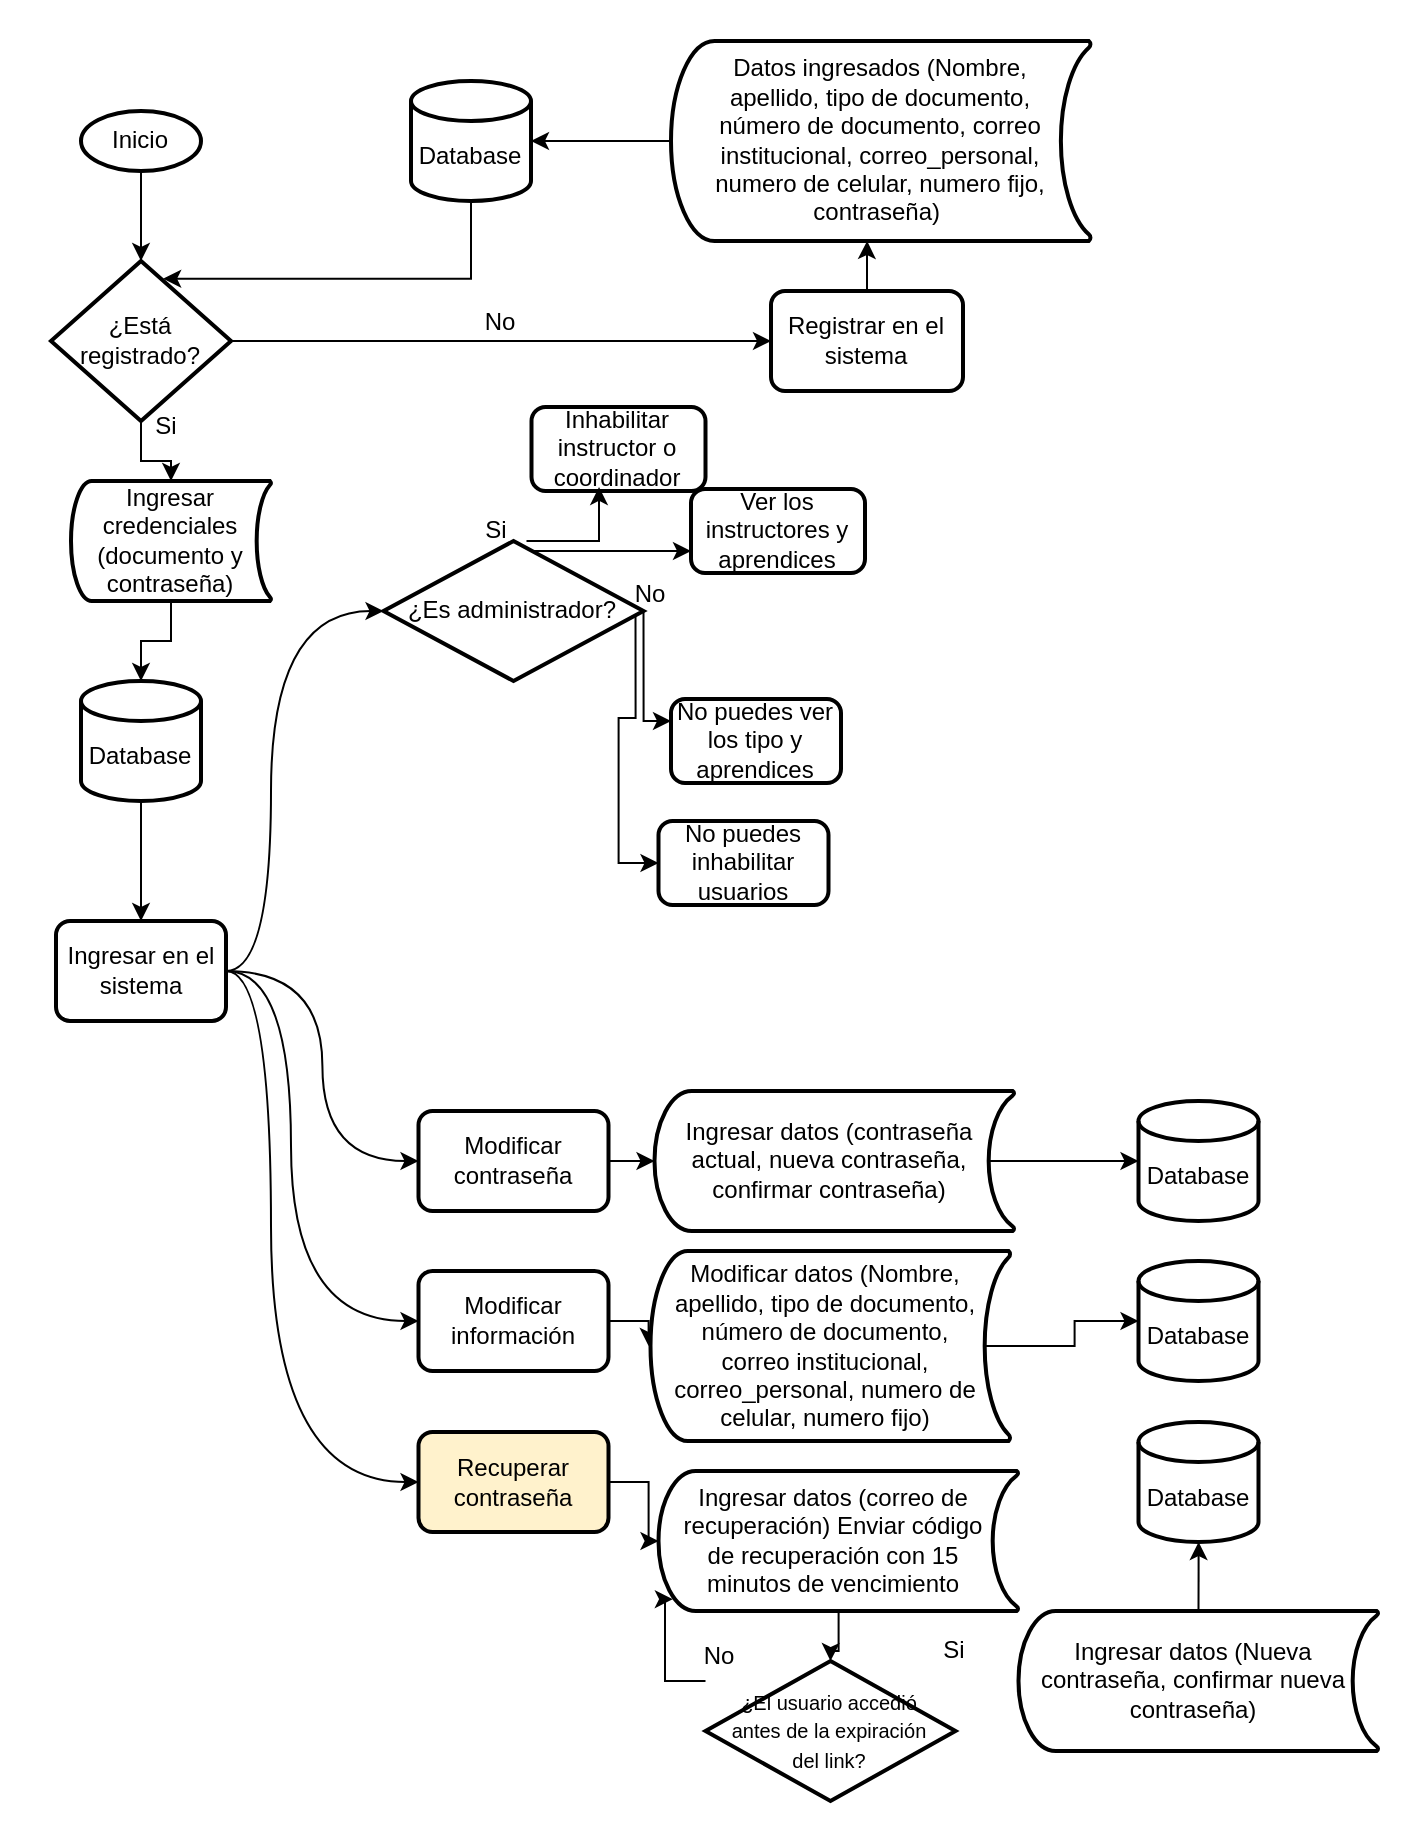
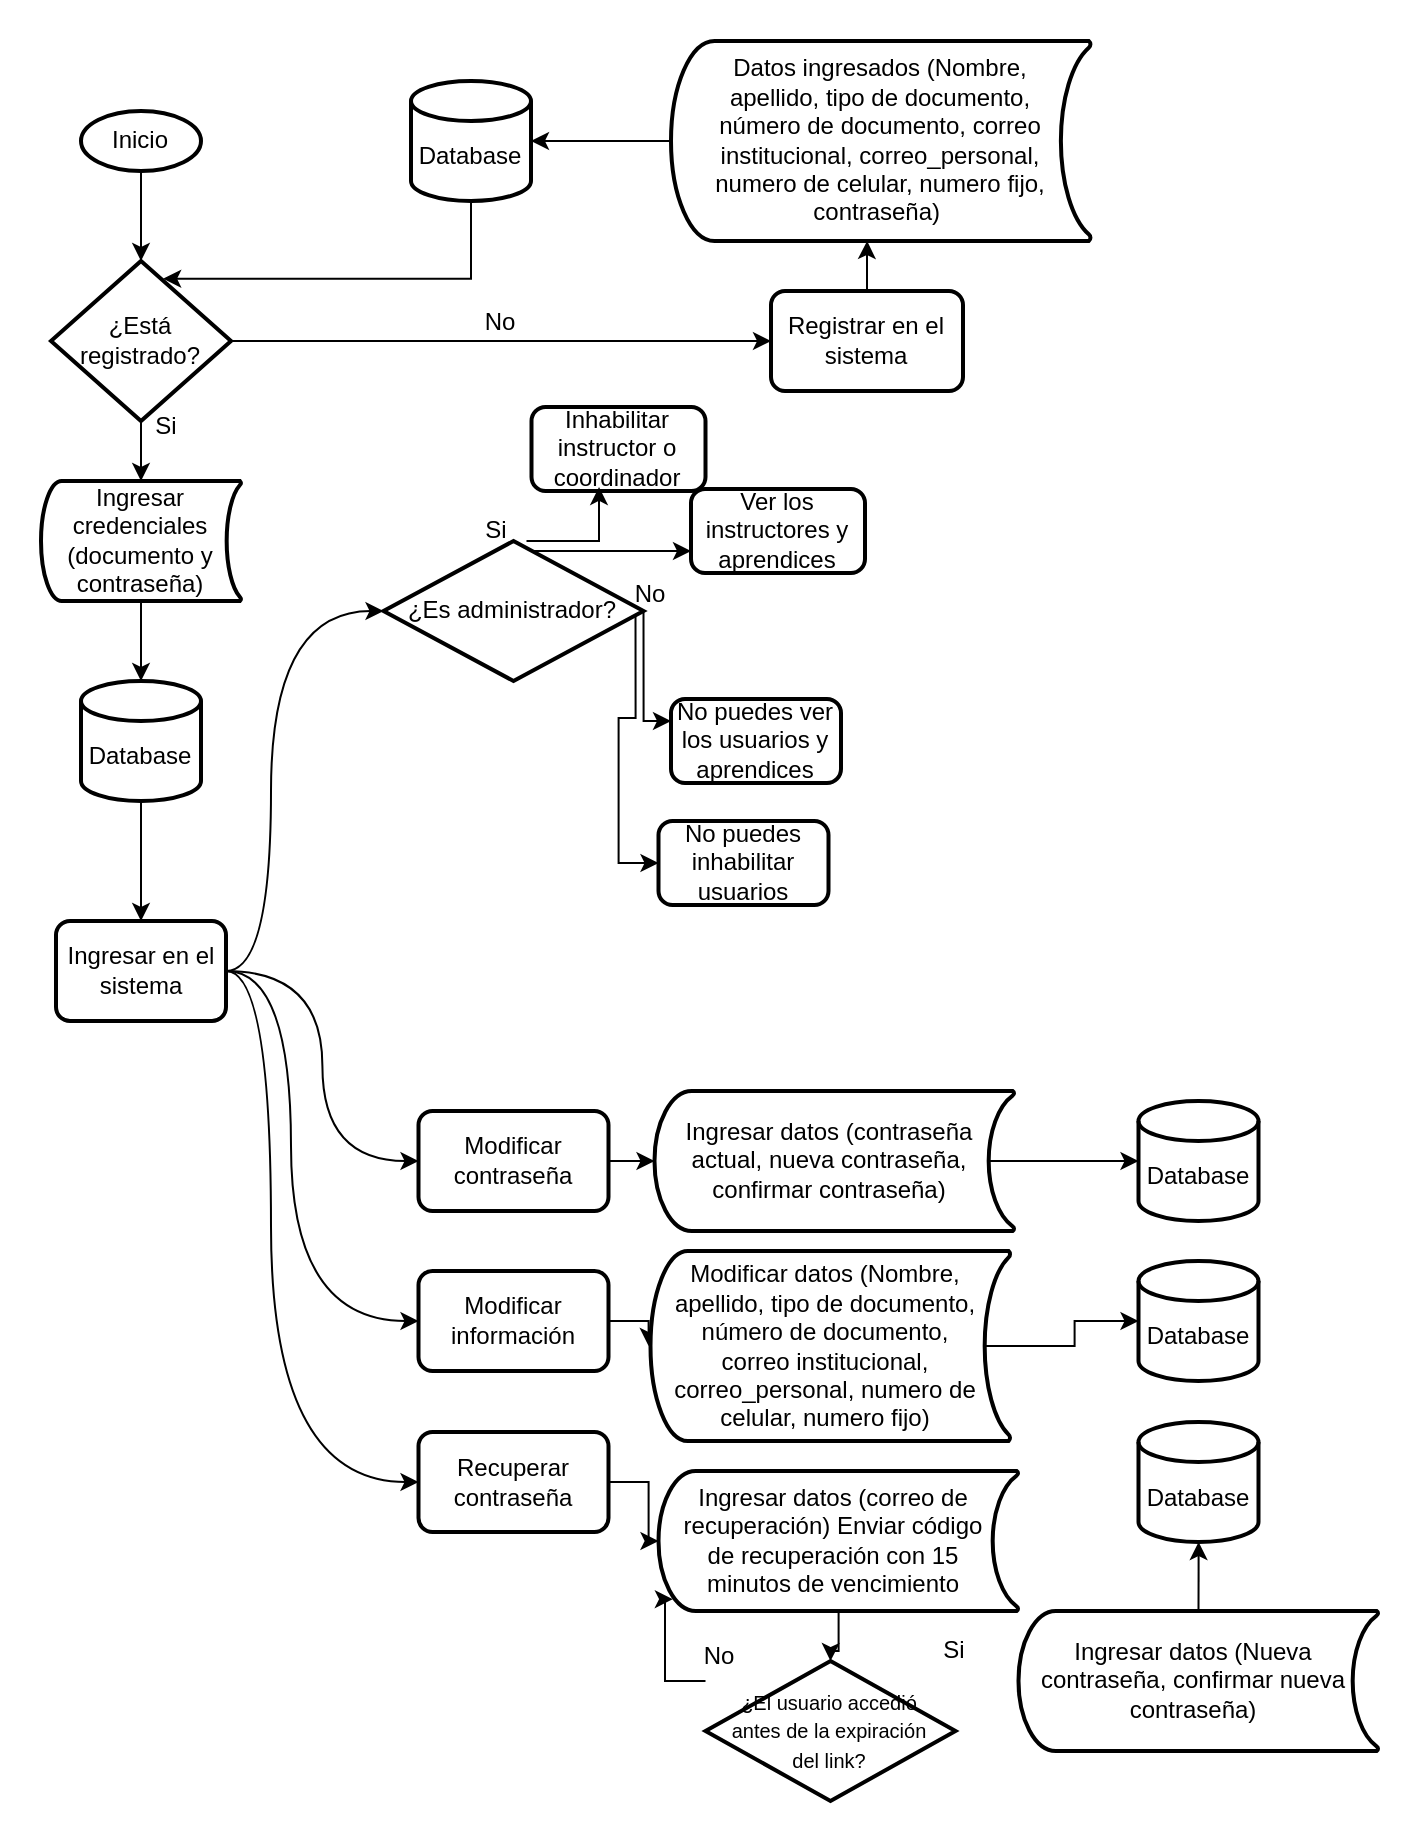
- <mxCell id="9" value="Ingresar credenciales (documento y contraseña)" style="strokeWidth=2;html=1;shape=mxgraph.flowchart.stored_data;whiteSpace=wrap;" vertex="1" parent="1"><mxGeometry x="35" y="240" width="100" height="60" as="geometry" /></mxCell>
+ <mxCell id="9" value="Ingresar credenciales (documento y contraseña)" style="strokeWidth=2;html=1;shape=mxgraph.flowchart.stored_data;whiteSpace=wrap;" vertex="1" parent="1"><mxGeometry x="20" y="240" width="100" height="60" as="geometry" /></mxCell>
- <mxCell id="54" value="No puedes ver los tipo y aprendices" style="rounded=1;whiteSpace=wrap;html=1;absoluteArcSize=1;arcSize=14;strokeWidth=2;" vertex="1" parent="1"><mxGeometry x="335" y="349" width="85" height="42" as="geometry" /></mxCell>
+ <mxCell id="54" value="No puedes ver los usuarios y aprendices" style="rounded=1;whiteSpace=wrap;html=1;absoluteArcSize=1;arcSize=14;strokeWidth=2;" vertex="1" parent="1"><mxGeometry x="335" y="349" width="85" height="42" as="geometry" /></mxCell>
- <mxCell id="29" value="Recuperar contraseña" style="rounded=1;whiteSpace=wrap;html=1;absoluteArcSize=1;arcSize=14;strokeWidth=2;fillColor=#fff2cc;" vertex="1" parent="1"><mxGeometry x="208.75" y="715.5" width="95" height="50" as="geometry" /></mxCell>
+ <mxCell id="29" value="Recuperar contraseña" style="rounded=1;whiteSpace=wrap;html=1;absoluteArcSize=1;arcSize=14;strokeWidth=2;" vertex="1" parent="1"><mxGeometry x="208.75" y="715.5" width="95" height="50" as="geometry" /></mxCell>
